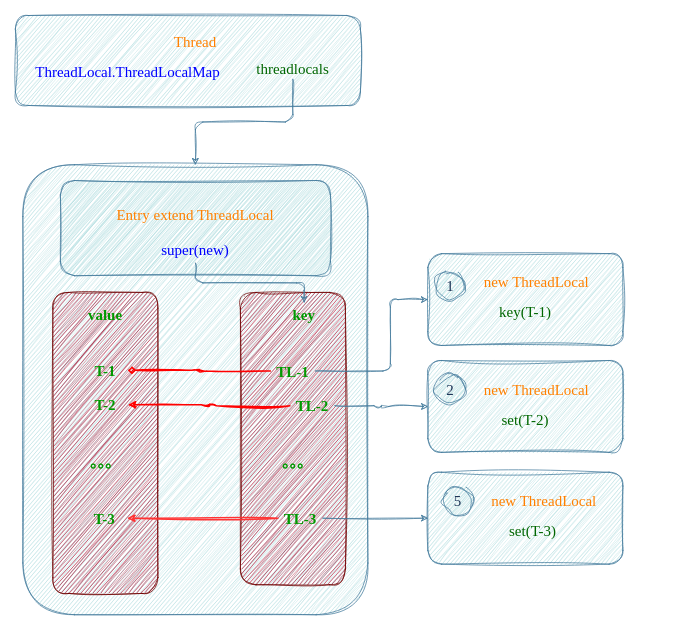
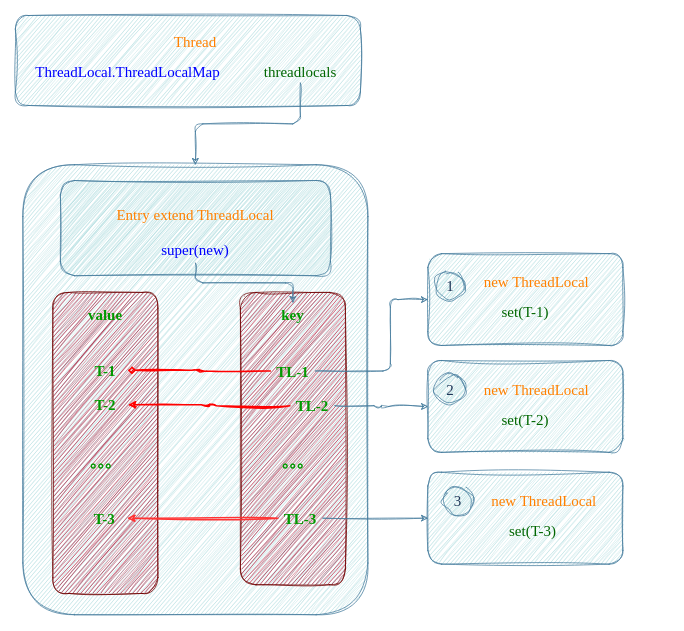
- <mxCell id="47" value="threadlocals" style="text;html=1;strokeColor=none;fillColor=none;align=center;verticalAlign=middle;whiteSpace=wrap;rounded=0;fontSize=20;fontFamily=Architects Daughter;fontColor=#006600;" vertex="1" parent="43"><mxGeometry x="300" y="55" width="140" height="30" as="geometry" /></mxCell>
+ <mxCell id="47" value="threadlocals" style="text;html=1;strokeColor=none;fillColor=none;align=center;verticalAlign=middle;whiteSpace=wrap;rounded=0;fontSize=20;fontFamily=Architects Daughter;fontColor=#006600;" vertex="1" parent="43"><mxGeometry x="310" y="60" width="140" height="30" as="geometry" /></mxCell>
- <mxCell id="29" value="key(T-1)" style="text;html=1;strokeColor=none;fillColor=none;align=center;verticalAlign=middle;whiteSpace=wrap;rounded=0;fontSize=20;fontFamily=Architects Daughter;fontColor=#006600;" vertex="1" parent="26"><mxGeometry y="62.5" width="140" height="30" as="geometry" /></mxCell>
+ <mxCell id="29" value="set(T-1)" style="text;html=1;strokeColor=none;fillColor=none;align=center;verticalAlign=middle;whiteSpace=wrap;rounded=0;fontSize=20;fontFamily=Architects Daughter;fontColor=#006600;" vertex="1" parent="26"><mxGeometry y="62.5" width="140" height="30" as="geometry" /></mxCell>
- <mxCell id="7" value="key" style="text;html=1;strokeColor=none;fillColor=none;align=center;verticalAlign=middle;whiteSpace=wrap;rounded=0;fontSize=20;fontFamily=Architects Daughter;fontColor=#009900;fontStyle=1" vertex="1" parent="3"><mxGeometry x="345" y="24" width="60" height="30" as="geometry" /></mxCell>
+ <mxCell id="7" value="key" style="text;html=1;strokeColor=none;fillColor=none;align=center;verticalAlign=middle;whiteSpace=wrap;rounded=0;fontSize=20;fontFamily=Architects Daughter;fontColor=#009900;fontStyle=1" vertex="1" parent="3"><mxGeometry x="330" y="24" width="60" height="30" as="geometry" /></mxCell>
- <mxCell id="39" value="5" style="ellipse;whiteSpace=wrap;html=1;aspect=fixed;rounded=1;sketch=1;hachureGap=4;jiggle=2;curveFitting=1;strokeColor=#457B9D;fontFamily=Architects Daughter;fontSource=https%3A%2F%2Ffonts.googleapis.com%2Fcss%3Ffamily%3DArchitects%2BDaughter;fontSize=20;fontColor=#1D3557;fillColor=#A8DADC;" vertex="1" parent="35"><mxGeometry x="10" y="17.5" width="40" height="40" as="geometry" /></mxCell>
+ <mxCell id="39" value="3" style="ellipse;whiteSpace=wrap;html=1;aspect=fixed;rounded=1;sketch=1;hachureGap=4;jiggle=2;curveFitting=1;strokeColor=#457B9D;fontFamily=Architects Daughter;fontSource=https%3A%2F%2Ffonts.googleapis.com%2Fcss%3Ffamily%3DArchitects%2BDaughter;fontSize=20;fontColor=#1D3557;fillColor=#A8DADC;" vertex="1" parent="35"><mxGeometry x="10" y="17.5" width="40" height="40" as="geometry" /></mxCell>
